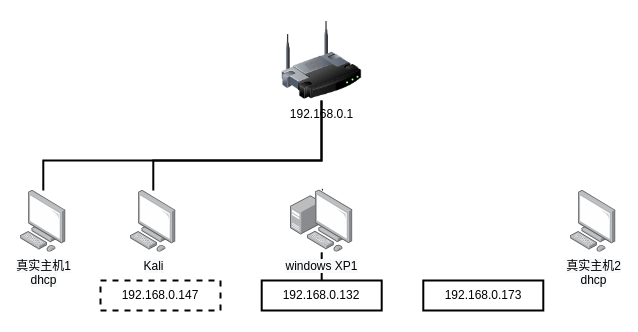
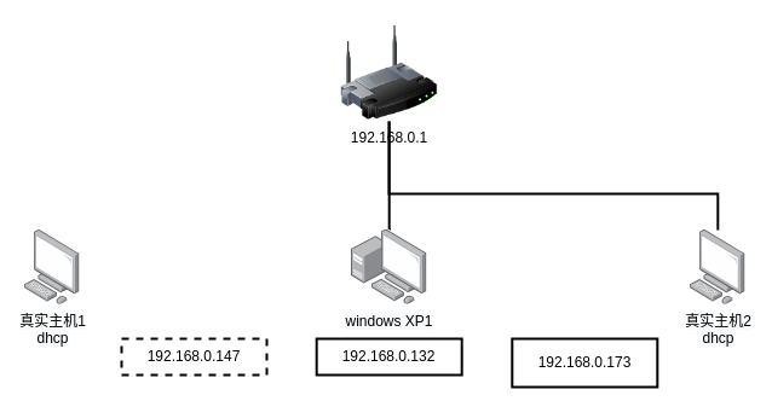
- <mxCell id="9" style="edgeStyle=orthogonalEdgeStyle;rounded=0;orthogonalLoop=1;jettySize=auto;html=1;endArrow=none;endFill=0;strokeWidth=2;" edge="1" parent="1" source="8" target="6"><mxGeometry relative="1" as="geometry"><mxPoint x="185.6" y="230.9" as="sourcePoint" /><mxPoint x="300" y="230.6" as="targetPoint" /><Array as="points"><mxPoint x="43" y="160" /><mxPoint x="321" y="160" /></Array></mxGeometry></mxCell>
+ <mxCell id="11" style="edgeStyle=orthogonalEdgeStyle;rounded=0;orthogonalLoop=1;jettySize=auto;html=1;endArrow=none;endFill=0;strokeWidth=2;" edge="1" parent="1" source="7" target="6"><mxGeometry relative="1" as="geometry"><mxPoint x="195.6" y="240.9" as="sourcePoint" /><mxPoint x="310" y="240.6" as="targetPoint" /><Array as="points"><mxPoint x="593" y="160" /><mxPoint x="321" y="160" /></Array></mxGeometry></mxCell>
- <mxCell id="10" value="" style="edgeStyle=orthogonalEdgeStyle;rounded=0;orthogonalLoop=1;jettySize=auto;html=1;endArrow=none;endFill=0;strokeWidth=2;" edge="1" parent="1" source="2" target="6"><mxGeometry relative="1" as="geometry"><mxPoint x="175.6" y="220.9" as="sourcePoint" /><mxPoint x="321" y="100" as="targetPoint" /><Array as="points"><mxPoint x="153" y="160" /><mxPoint x="321" y="160" /></Array></mxGeometry></mxCell>
- <mxCell id="2" value="&lt;span style=&quot;background-color: rgb(248 , 249 , 250)&quot;&gt;Kali&lt;/span&gt;" style="points=[];aspect=fixed;html=1;align=center;shadow=0;dashed=0;image;image=img/lib/allied_telesis/computer_and_terminals/Personal_Computer.svg;fillColor=#F20F2D;strokeWidth=2;" parent="1" vertex="1"><mxGeometry x="130" y="190" width="45.6" height="61.8" as="geometry" /></mxCell>
- <mxCell id="12" value="" style="endArrow=none;html=1;rounded=0;startArrow=none;strokeWidth=2;" edge="1" parent="1" source="13" target="4"><mxGeometry width="50" height="50" relative="1" as="geometry"><mxPoint x="320" y="350" as="sourcePoint" /><mxPoint x="330" y="230" as="targetPoint" /></mxGeometry></mxCell>
+ <mxCell id="12" value="" style="endArrow=none;html=1;rounded=0;entryX=0.5;entryY=1;entryDx=0;entryDy=0;startArrow=none;strokeWidth=2;" edge="1" parent="1" source="13" target="6"><mxGeometry width="50" height="50" relative="1" as="geometry"><mxPoint x="320" y="350" as="sourcePoint" /><mxPoint x="330" y="230" as="targetPoint" /></mxGeometry></mxCell>
- <mxCell id="5" value="192.168.0.173" style="rounded=0;whiteSpace=wrap;html=1;strokeWidth=2;" parent="1" vertex="1"><mxGeometry x="422.8" y="280" width="120" height="30" as="geometry" /></mxCell>
+ <mxCell id="5" value="192.168.0.173" style="rounded=0;whiteSpace=wrap;html=1;strokeWidth=2;" parent="1" vertex="1"><mxGeometry x="422.8" y="280" width="120" height="40" as="geometry" /></mxCell>
